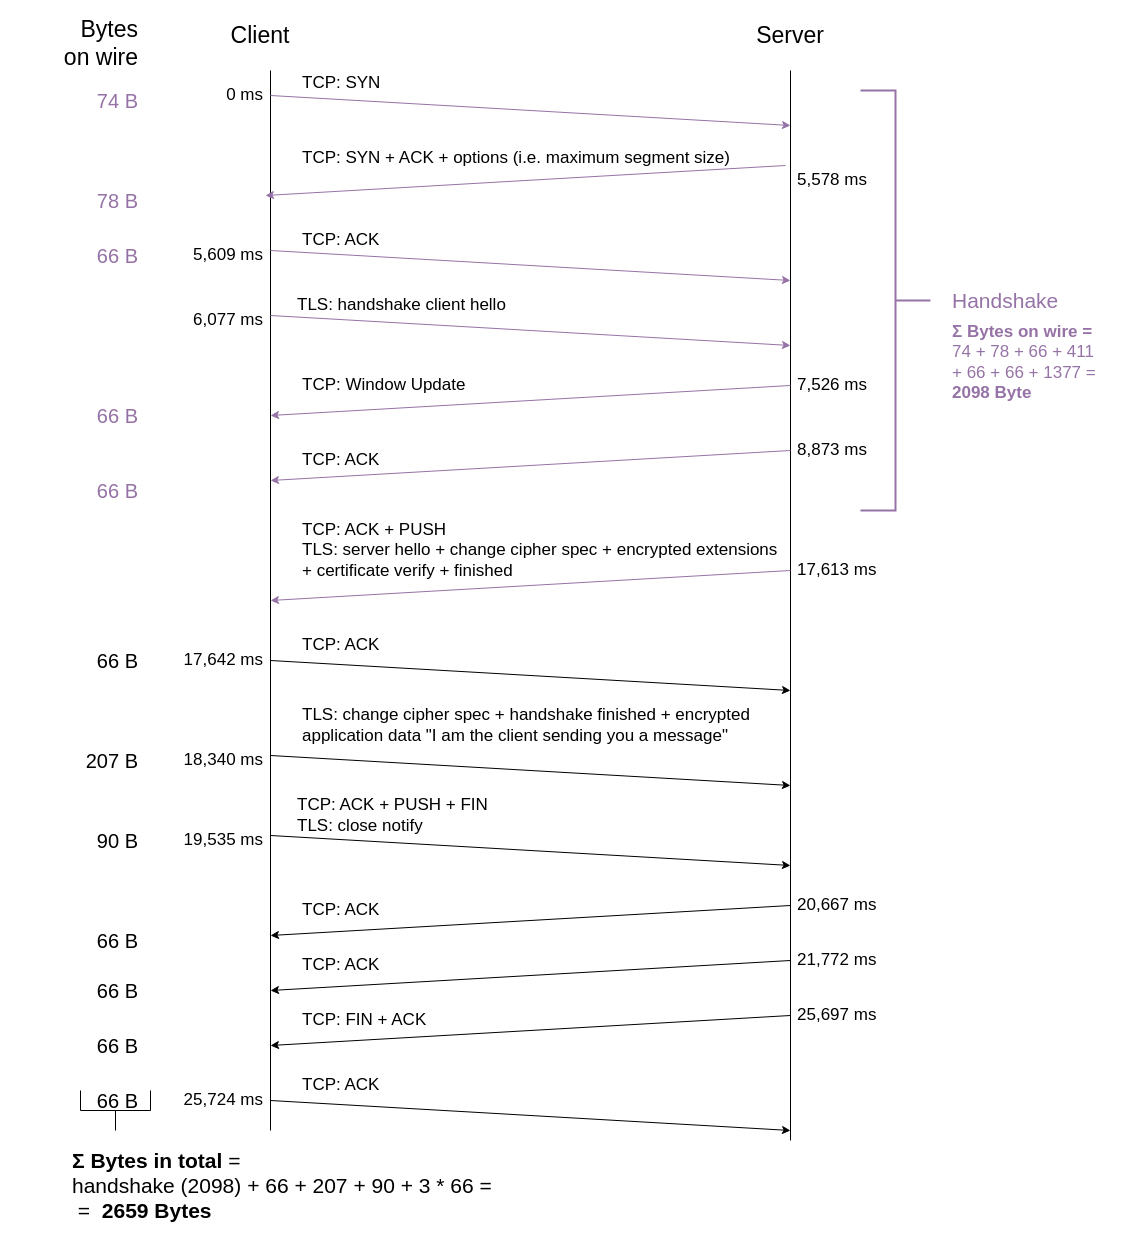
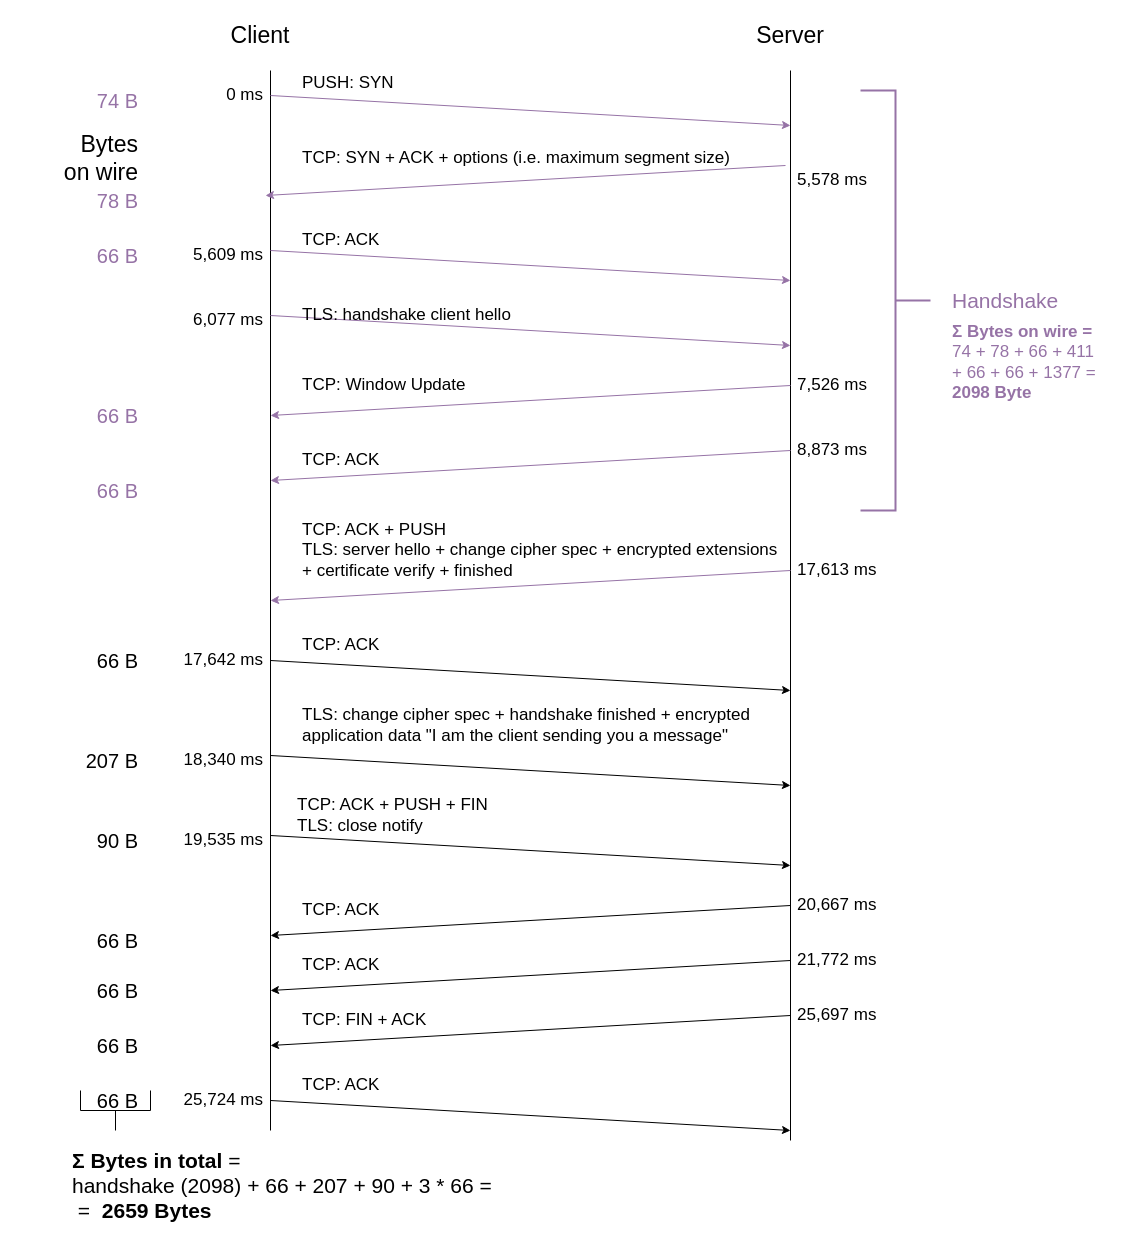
- <mxCell id="33" value="&lt;div&gt;Bytes &lt;br&gt;&lt;/div&gt;&lt;div&gt;on wire&lt;br&gt;&lt;/div&gt;" style="text;html=1;strokeColor=none;fillColor=none;align=right;verticalAlign=middle;whiteSpace=wrap;rounded=0;fontSize=23;" parent="1" vertex="1"><mxGeometry x="20" y="20" width="120" height="45" as="geometry" /></mxCell>
+ <mxCell id="33" value="&lt;div&gt;Bytes &lt;br&gt;&lt;/div&gt;&lt;div&gt;on wire&lt;br&gt;&lt;/div&gt;" style="text;html=1;strokeColor=none;fillColor=none;align=right;verticalAlign=middle;whiteSpace=wrap;rounded=0;fontSize=23;" parent="1" vertex="1"><mxGeometry x="20" y="135" width="120" height="45" as="geometry" /></mxCell>
- <mxCell id="8" value="TCP: SYN" style="text;html=1;strokeColor=none;fillColor=none;align=left;verticalAlign=middle;whiteSpace=wrap;rounded=0;fontSize=17;" parent="1" vertex="1"><mxGeometry x="300" y="60" width="210" height="45" as="geometry" /></mxCell>
+ <mxCell id="8" value="PUSH: SYN" style="text;html=1;strokeColor=none;fillColor=none;align=left;verticalAlign=middle;whiteSpace=wrap;rounded=0;fontSize=17;" parent="1" vertex="1"><mxGeometry x="300" y="60" width="210" height="45" as="geometry" /></mxCell>
- <mxCell id="12" value="TLS: handshake client hello" style="text;html=1;strokeColor=none;fillColor=none;align=left;verticalAlign=middle;whiteSpace=wrap;rounded=0;fontSize=17;" parent="1" vertex="1"><mxGeometry x="295" y="265" width="230" height="80" as="geometry" /></mxCell>
+ <mxCell id="12" value="TLS: handshake client hello" style="text;html=1;strokeColor=none;fillColor=none;align=left;verticalAlign=middle;whiteSpace=wrap;rounded=0;fontSize=17;" parent="1" vertex="1"><mxGeometry x="300" y="275" width="230" height="80" as="geometry" /></mxCell>
